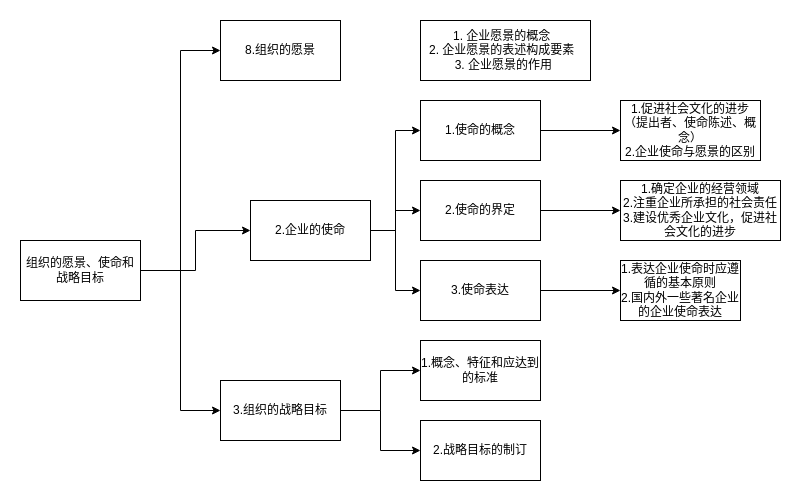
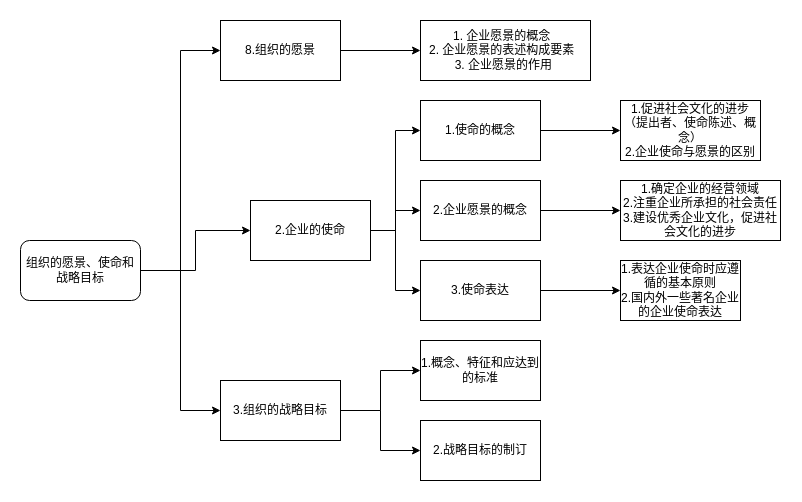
+ <mxCell id="6" value="" style="edgeStyle=orthogonalEdgeStyle;rounded=0;orthogonalLoop=1;jettySize=auto;html=1;" parent="1" source="7" target="12" edge="1"><mxGeometry relative="1" as="geometry" /></mxCell>
- <mxCell id="14" value="2.使命的界定" style="rounded=0;whiteSpace=wrap;html=1;" parent="1" vertex="1"><mxGeometry x="420" y="180" width="120" height="60" as="geometry" /></mxCell>
+ <mxCell id="14" value="2.企业愿景的概念" style="rounded=0;whiteSpace=wrap;html=1;" parent="1" vertex="1"><mxGeometry x="420" y="180" width="120" height="60" as="geometry" /></mxCell>
- <mxCell id="5" value="组织的愿景、使命和战略目标" style="rounded=0;whiteSpace=wrap;html=1;" parent="1" vertex="1"><mxGeometry x="20" y="240" width="120" height="60" as="geometry" /></mxCell>
+ <mxCell id="5" value="组织的愿景、使命和战略目标" style="whiteSpace=wrap;html=1;rounded=1;" parent="1" vertex="1"><mxGeometry x="20" y="240" width="120" height="60" as="geometry" /></mxCell>
